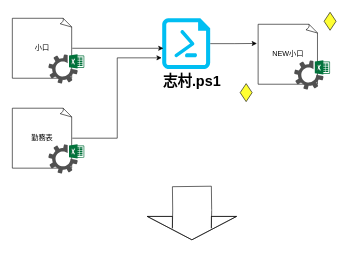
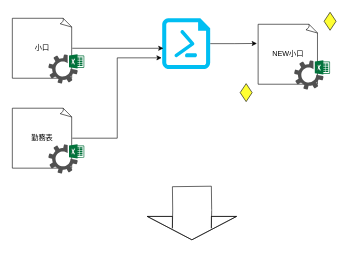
- <mxCell id="10" value="&lt;b&gt;&lt;font style=&quot;font-size: 24px&quot;&gt;志村.ps1&lt;/font&gt;&lt;/b&gt;" style="text;html=1;strokeColor=none;fillColor=none;align=center;verticalAlign=middle;whiteSpace=wrap;rounded=0;" vertex="1" parent="1"><mxGeometry x="240" y="114.5" width="160" height="40" as="geometry" /></mxCell>
